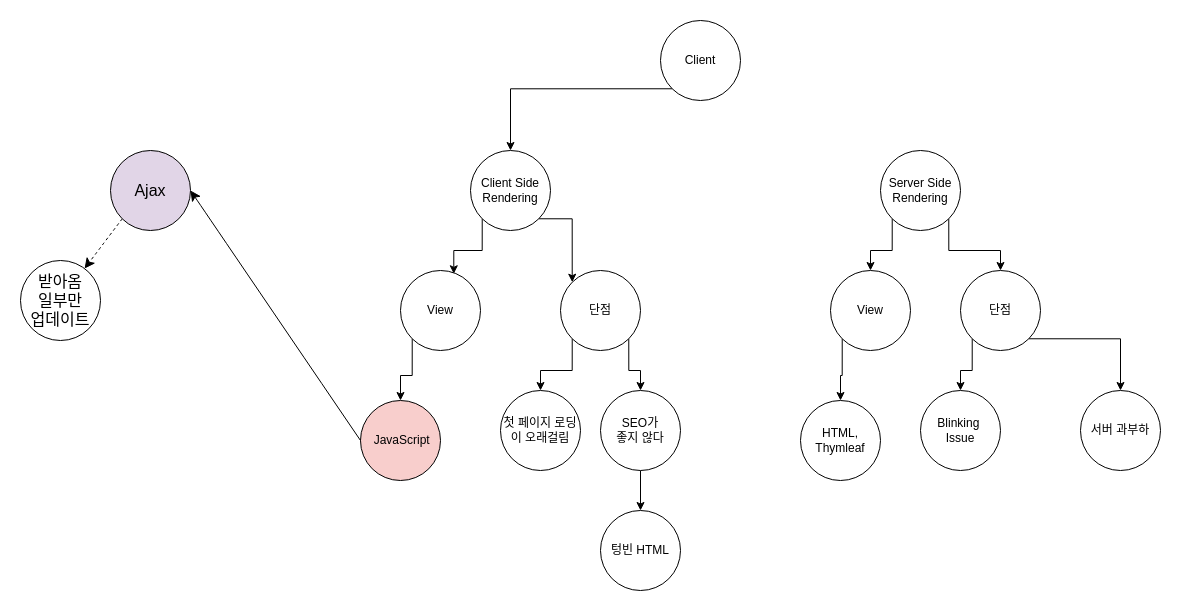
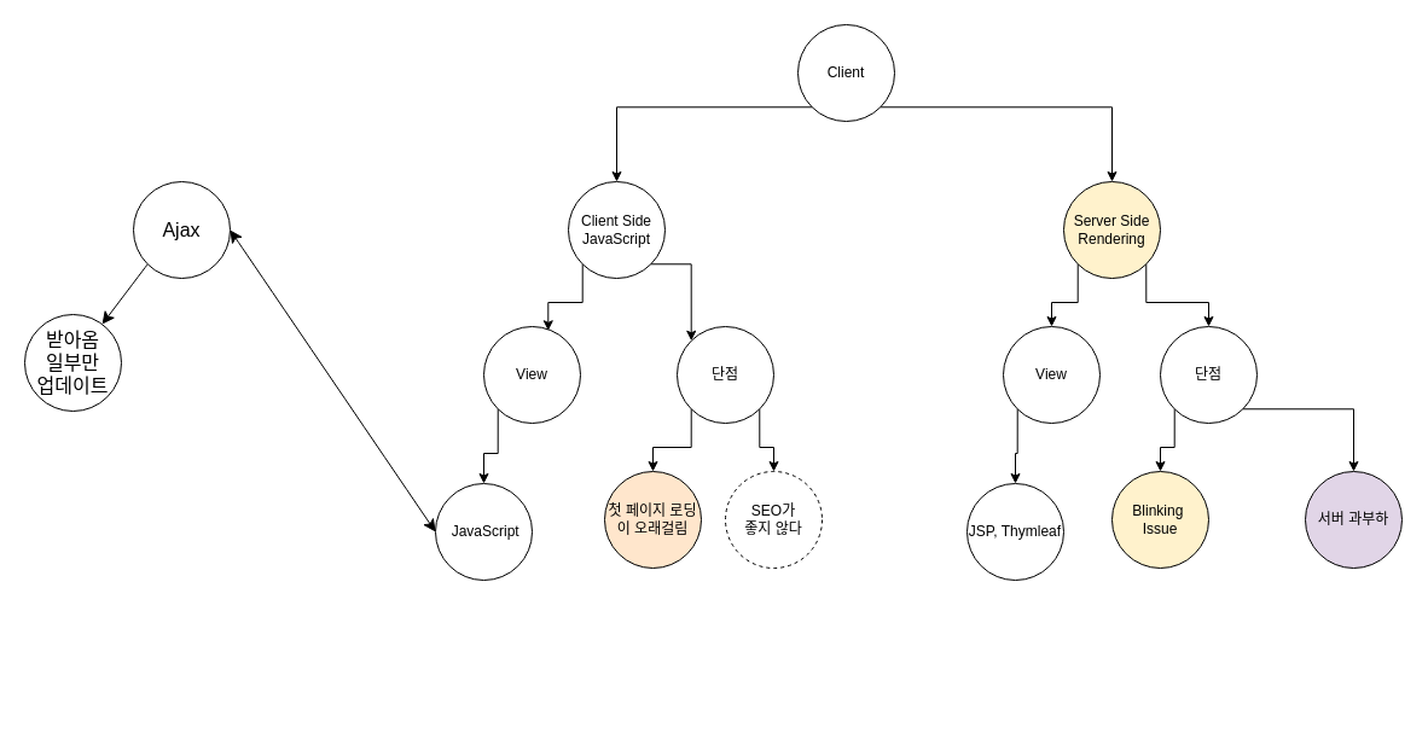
+ <mxCell id="6" style="edgeStyle=orthogonalEdgeStyle;rounded=0;orthogonalLoop=1;jettySize=auto;html=1;exitX=1;exitY=1;exitDx=0;exitDy=0;entryX=0.5;entryY=0;entryDx=0;entryDy=0;" parent="1" source="7" target="10" edge="1"><mxGeometry relative="1" as="geometry" /></mxCell>
- <mxCell id="30" value="Ajax" style="ellipse;whiteSpace=wrap;html=1;fontSize=16;fillColor=#e1d5e7;" vertex="1" parent="1"><mxGeometry x="110" y="150" width="80" height="80" as="geometry" /></mxCell>
+ <mxCell id="30" value="Ajax" style="ellipse;whiteSpace=wrap;html=1;fontSize=16;" vertex="1" parent="1"><mxGeometry x="110" y="150" width="80" height="80" as="geometry" /></mxCell>
- <mxCell id="4" value="Client Side Rendering" style="ellipse;whiteSpace=wrap;html=1;" parent="1" vertex="1"><mxGeometry x="470" y="150" width="80" height="80" as="geometry" /></mxCell>
+ <mxCell id="4" value="Client Side JavaScript" style="ellipse;whiteSpace=wrap;html=1;" parent="1" vertex="1"><mxGeometry x="470" y="150" width="80" height="80" as="geometry" /></mxCell>
- <mxCell id="10" value="Server Side Rendering" style="ellipse;whiteSpace=wrap;html=1;" parent="1" vertex="1"><mxGeometry x="880" y="150" width="80" height="80" as="geometry" /></mxCell>
+ <mxCell id="10" value="Server Side Rendering" style="ellipse;whiteSpace=wrap;html=1;fillColor=#fff2cc;" parent="1" vertex="1"><mxGeometry x="880" y="150" width="80" height="80" as="geometry" /></mxCell>
- <mxCell id="29" style="edgeStyle=none;curved=1;rounded=0;orthogonalLoop=1;jettySize=auto;html=1;exitX=0;exitY=1;exitDx=0;exitDy=0;fontSize=12;startSize=8;endSize=8;dashed=1;" edge="1" parent="1" source="30" target="32"><mxGeometry relative="1" as="geometry" /></mxCell>
+ <mxCell id="29" style="edgeStyle=none;curved=1;rounded=0;orthogonalLoop=1;jettySize=auto;html=1;exitX=0;exitY=1;exitDx=0;exitDy=0;fontSize=12;startSize=8;endSize=8;" edge="1" parent="1" source="30" target="32"><mxGeometry relative="1" as="geometry" /></mxCell>
- <mxCell id="22" value="첫 페이지 로딩이 오래걸림" style="ellipse;whiteSpace=wrap;html=1;" parent="1" vertex="1"><mxGeometry x="500" y="390" width="80" height="80" as="geometry" /></mxCell>
+ <mxCell id="22" value="첫 페이지 로딩이 오래걸림" style="ellipse;whiteSpace=wrap;html=1;fillColor=#ffe6cc;" parent="1" vertex="1"><mxGeometry x="500" y="390" width="80" height="80" as="geometry" /></mxCell>
- <mxCell id="20" value="SEO가 &lt;br&gt;좋지 않다" style="ellipse;whiteSpace=wrap;html=1;" parent="1" vertex="1"><mxGeometry x="600" y="390" width="80" height="80" as="geometry" /></mxCell>
+ <mxCell id="20" value="SEO가 &lt;br&gt;좋지 않다" style="ellipse;whiteSpace=wrap;html=1;dashed=1;" parent="1" vertex="1"><mxGeometry x="600" y="390" width="80" height="80" as="geometry" /></mxCell>
- <mxCell id="28" value="Blinking&amp;nbsp;&lt;br&gt;Issue" style="ellipse;whiteSpace=wrap;html=1;" parent="1" vertex="1"><mxGeometry x="920" y="390" width="80" height="80" as="geometry" /></mxCell>
+ <mxCell id="28" value="Blinking&amp;nbsp;&lt;br&gt;Issue" style="ellipse;whiteSpace=wrap;html=1;fillColor=#fff2cc;" parent="1" vertex="1"><mxGeometry x="920" y="390" width="80" height="80" as="geometry" /></mxCell>
- <mxCell id="27" value="서버 과부하" style="ellipse;whiteSpace=wrap;html=1;" parent="1" vertex="1"><mxGeometry x="1080" y="390" width="80" height="80" as="geometry" /></mxCell>
+ <mxCell id="27" value="서버 과부하" style="ellipse;whiteSpace=wrap;html=1;fillColor=#e1d5e7;" parent="1" vertex="1"><mxGeometry x="1080" y="390" width="80" height="80" as="geometry" /></mxCell>
- <mxCell id="31" value="" style="endArrow=none;startArrow=classic;html=1;rounded=0;fontSize=12;startSize=8;endSize=8;curved=1;entryX=0;entryY=0.5;entryDx=0;entryDy=0;exitX=1;exitY=0.5;exitDx=0;exitDy=0;" edge="1" parent="1" source="30" target="12"><mxGeometry width="50" height="50" relative="1" as="geometry"><mxPoint x="90" y="420" as="sourcePoint" /><mxPoint x="140" y="370" as="targetPoint" /></mxGeometry></mxCell>
+ <mxCell id="31" value="" style="endArrow=classic;startArrow=classic;html=1;rounded=0;fontSize=12;startSize=8;endSize=8;curved=1;entryX=0;entryY=0.5;entryDx=0;entryDy=0;exitX=1;exitY=0.5;exitDx=0;exitDy=0;" edge="1" parent="1" source="30" target="12"><mxGeometry width="50" height="50" relative="1" as="geometry"><mxPoint x="90" y="420" as="sourcePoint" /><mxPoint x="140" y="370" as="targetPoint" /></mxGeometry></mxCell>
- <mxCell id="12" value="&amp;nbsp;JavaScript" style="ellipse;whiteSpace=wrap;html=1;fillColor=#f8cecc;" parent="1" vertex="1"><mxGeometry y="400" width="80" height="80" as="geometry" x="360" /></mxCell>
+ <mxCell id="12" value="&amp;nbsp;JavaScript" style="ellipse;whiteSpace=wrap;html=1;" parent="1" vertex="1"><mxGeometry y="400" width="80" height="80" as="geometry" x="360" /></mxCell>
- <mxCell id="11" value="HTML, Thymleaf" style="ellipse;whiteSpace=wrap;html=1;" parent="1" vertex="1"><mxGeometry x="800" y="400" width="80" height="80" as="geometry" /></mxCell>
+ <mxCell id="11" value="JSP, Thymleaf" style="ellipse;whiteSpace=wrap;html=1;" parent="1" vertex="1"><mxGeometry x="800" y="400" width="80" height="80" as="geometry" /></mxCell>
- <mxCell id="19" style="edgeStyle=orthogonalEdgeStyle;rounded=0;orthogonalLoop=1;jettySize=auto;html=1;entryX=0.5;entryY=0;entryDx=0;entryDy=0;" parent="1" source="20" target="21" edge="1"><mxGeometry relative="1" as="geometry" /></mxCell>
- <mxCell id="21" value="텅빈 HTML" style="ellipse;whiteSpace=wrap;html=1;" parent="1" vertex="1"><mxGeometry x="600" y="510" width="80" height="80" as="geometry" /></mxCell>
